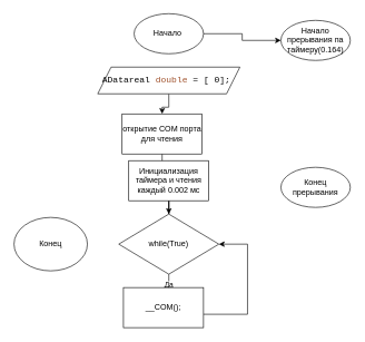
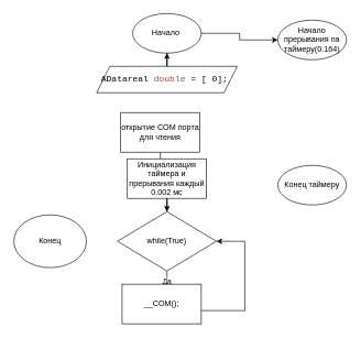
- <mxCell id="6" value="" style="edgeStyle=orthogonalEdgeStyle;rounded=0;orthogonalLoop=1;jettySize=auto;html=1;" edge="1" parent="1" source="7" target="9"><mxGeometry relative="1" as="geometry" /></mxCell>
+ <mxCell id="6" value="" style="edgeStyle=orthogonalEdgeStyle;rounded=0;orthogonalLoop=1;jettySize=auto;html=1;" edge="1" parent="1" source="7" target="5"><mxGeometry relative="1" as="geometry" /></mxCell>
- <mxCell id="11" value="Инициализация таймера и чтения каждый 0.002 мс" style="whiteSpace=wrap;html=1;" vertex="1" parent="1"><mxGeometry x="192" y="240" width="120" height="60" as="geometry" /></mxCell>
+ <mxCell id="11" value="Инициализация таймера и прерывания каждый 0.002 мс" style="whiteSpace=wrap;html=1;" vertex="1" parent="1"><mxGeometry x="192" y="240" width="120" height="60" as="geometry" /></mxCell>
- <mxCell id="3" value="Конец прерывания" style="ellipse;whiteSpace=wrap;html=1;" vertex="1" parent="1"><mxGeometry x="420" y="250" width="104" height="60" as="geometry" /></mxCell>
+ <mxCell id="3" value="Конец таймеру" style="ellipse;whiteSpace=wrap;html=1;" vertex="1" parent="1"><mxGeometry x="420" y="250" width="104" height="60" as="geometry" /></mxCell>
